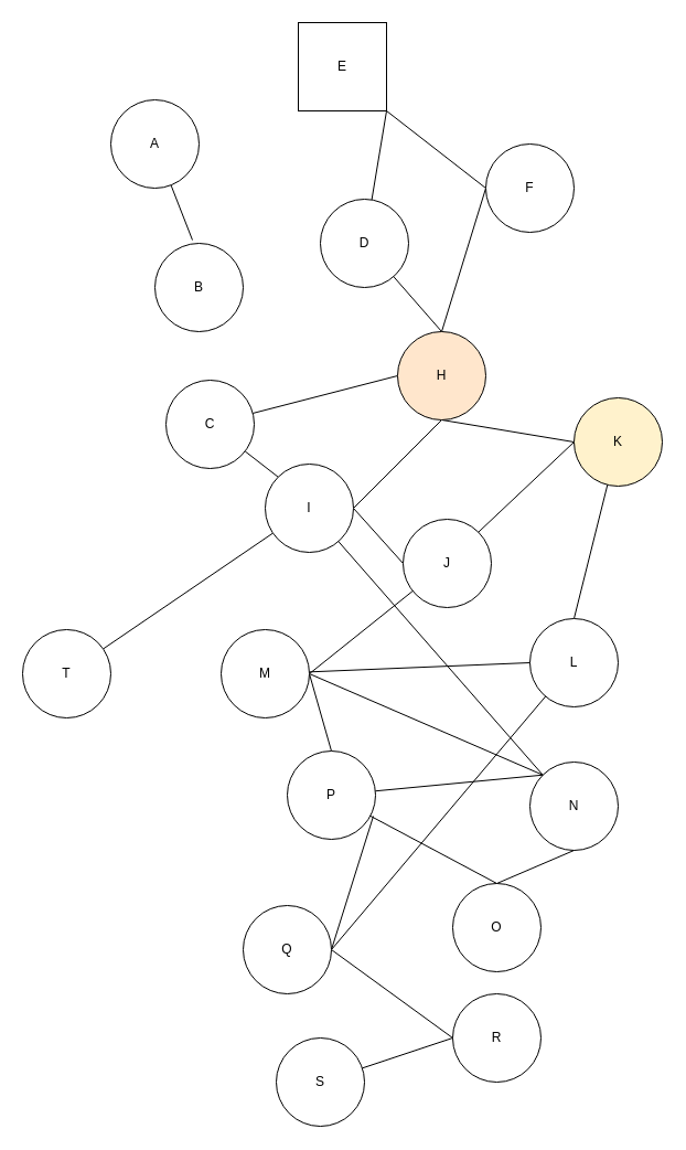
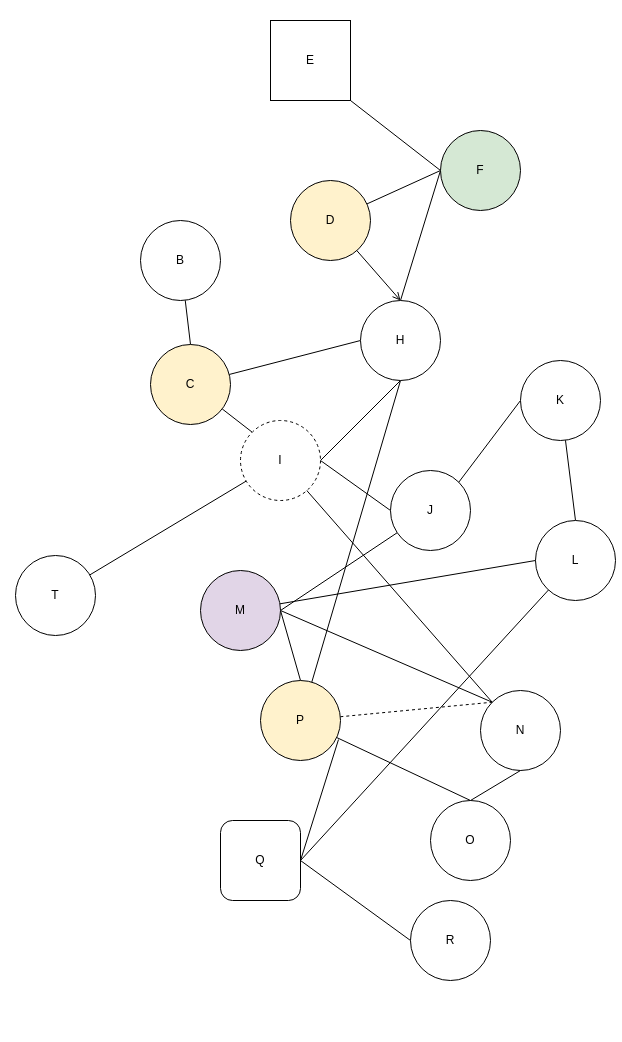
- <mxCell id="3" value="A" style="ellipse;whiteSpace=wrap;html=1;aspect=fixed;" vertex="1" parent="1"><mxGeometry x="100" y="90" width="80" height="80" as="geometry" /></mxCell>
- <mxCell id="9" style="edgeStyle=none;rounded=0;orthogonalLoop=1;jettySize=auto;html=1;entryX=1;entryY=1;entryDx=0;entryDy=0;endArrow=none;endFill=0;" edge="1" parent="1" source="12" target="13"><mxGeometry relative="1" as="geometry" /></mxCell>
- <mxCell id="16" value="F" style="ellipse;whiteSpace=wrap;html=1;aspect=fixed;" vertex="1" parent="1"><mxGeometry x="440" y="130" width="80" height="80" as="geometry" /></mxCell>
+ <mxCell id="16" value="F" style="ellipse;whiteSpace=wrap;html=1;aspect=fixed;fillColor=#d5e8d4;" vertex="1" parent="1"><mxGeometry x="440" y="130" width="80" height="80" as="geometry" /></mxCell>
+ <mxCell id="10" style="edgeStyle=none;rounded=0;orthogonalLoop=1;jettySize=auto;html=1;entryX=0;entryY=0.5;entryDx=0;entryDy=0;endArrow=none;endFill=0;" edge="1" parent="1" source="12" target="16"><mxGeometry relative="1" as="geometry" /></mxCell>
- <mxCell id="2" style="edgeStyle=none;rounded=0;orthogonalLoop=1;jettySize=auto;html=1;entryX=0.425;entryY=-0.037;entryDx=0;entryDy=0;entryPerimeter=0;endArrow=none;endFill=0;" edge="1" parent="1" source="3" target="5"><mxGeometry relative="1" as="geometry" /></mxCell>
- <mxCell id="12" value="D" style="ellipse;whiteSpace=wrap;html=1;aspect=fixed;" vertex="1" parent="1"><mxGeometry x="290" y="180" width="80" height="80" as="geometry" /></mxCell>
+ <mxCell id="12" value="D" style="ellipse;whiteSpace=wrap;html=1;aspect=fixed;fillColor=#fff2cc;" vertex="1" parent="1"><mxGeometry x="290" y="180" width="80" height="80" as="geometry" /></mxCell>
- <mxCell id="11" style="edgeStyle=none;rounded=0;orthogonalLoop=1;jettySize=auto;html=1;entryX=0.5;entryY=0;entryDx=0;entryDy=0;endArrow=none;endFill=0;" edge="1" parent="1" source="12" target="19"><mxGeometry relative="1" as="geometry" /></mxCell>
+ <mxCell id="11" style="edgeStyle=none;rounded=0;orthogonalLoop=1;jettySize=auto;html=1;entryX=0.5;entryY=0;entryDx=0;entryDy=0;endArrow=open;endFill=0;" edge="1" parent="1" source="12" target="19"><mxGeometry relative="1" as="geometry" /></mxCell>
+ <mxCell id="4" style="edgeStyle=none;rounded=0;orthogonalLoop=1;jettySize=auto;html=1;entryX=0.5;entryY=0;entryDx=0;entryDy=0;endArrow=none;endFill=0;" edge="1" parent="1" source="5" target="8"><mxGeometry relative="1" as="geometry" /></mxCell>
- <mxCell id="19" value="H" style="ellipse;whiteSpace=wrap;html=1;aspect=fixed;fillColor=#ffe6cc;" vertex="1" parent="1"><mxGeometry x="360" y="300" width="80" height="80" as="geometry" /></mxCell>
+ <mxCell id="19" value="H" style="ellipse;whiteSpace=wrap;html=1;aspect=fixed;" vertex="1" parent="1"><mxGeometry x="360" y="300" width="80" height="80" as="geometry" /></mxCell>
- <mxCell id="8" value="C" style="ellipse;whiteSpace=wrap;html=1;aspect=fixed;" vertex="1" parent="1"><mxGeometry x="150" y="344" width="80" height="80" as="geometry" /></mxCell>
+ <mxCell id="8" value="C" style="ellipse;whiteSpace=wrap;html=1;aspect=fixed;fillColor=#fff2cc;" vertex="1" parent="1"><mxGeometry x="150" y="344" width="80" height="80" as="geometry" /></mxCell>
- <mxCell id="18" style="edgeStyle=none;rounded=0;orthogonalLoop=1;jettySize=auto;html=1;entryX=0;entryY=0.5;entryDx=0;entryDy=0;endArrow=none;endFill=0;exitX=0.5;exitY=1;exitDx=0;exitDy=0;" edge="1" parent="1" source="19" target="27"><mxGeometry relative="1" as="geometry" /></mxCell>
+ <mxCell id="18" style="edgeStyle=none;rounded=0;orthogonalLoop=1;jettySize=auto;html=1;endArrow=none;endFill=0;exitX=0.5;exitY=1;exitDx=0;exitDy=0;" edge="1" parent="1" source="19" target="39"><mxGeometry relative="1" as="geometry" /></mxCell>
- <mxCell id="27" value="K" style="ellipse;whiteSpace=wrap;html=1;aspect=fixed;fillColor=#fff2cc;" vertex="1" parent="1"><mxGeometry x="520" y="360" width="80" height="80" as="geometry" /></mxCell>
+ <mxCell id="27" value="K" style="ellipse;whiteSpace=wrap;html=1;aspect=fixed;" vertex="1" parent="1"><mxGeometry x="520" y="360" width="80" height="80" as="geometry" /></mxCell>
- <mxCell id="22" value="I" style="ellipse;whiteSpace=wrap;html=1;aspect=fixed;" vertex="1" parent="1"><mxGeometry x="240" y="420" width="80" height="80" as="geometry" /></mxCell>
+ <mxCell id="22" value="I" style="ellipse;whiteSpace=wrap;html=1;aspect=fixed;dashed=1;" vertex="1" parent="1"><mxGeometry x="240" y="420" width="80" height="80" as="geometry" /></mxCell>
- <mxCell id="24" value="J" style="ellipse;whiteSpace=wrap;html=1;aspect=fixed;" vertex="1" parent="1"><mxGeometry x="365" y="470" width="80" height="80" as="geometry" /></mxCell>
+ <mxCell id="24" value="J" style="ellipse;whiteSpace=wrap;html=1;aspect=fixed;" vertex="1" parent="1"><mxGeometry x="390" y="470" width="80" height="80" as="geometry" /></mxCell>
- <mxCell id="28" value="L" style="ellipse;whiteSpace=wrap;html=1;aspect=fixed;" vertex="1" parent="1"><mxGeometry x="480" y="560" width="80" height="80" as="geometry" /></mxCell>
+ <mxCell id="28" value="L" style="ellipse;whiteSpace=wrap;html=1;aspect=fixed;" vertex="1" parent="1"><mxGeometry x="535" y="520" width="80" height="80" as="geometry" /></mxCell>
- <mxCell id="47" value="T" style="ellipse;whiteSpace=wrap;html=1;aspect=fixed;" vertex="1" parent="1"><mxGeometry x="20" y="570" width="80" height="80" as="geometry" /></mxCell>
+ <mxCell id="47" value="T" style="ellipse;whiteSpace=wrap;html=1;aspect=fixed;" vertex="1" parent="1"><mxGeometry x="15" y="555" width="80" height="80" as="geometry" /></mxCell>
- <mxCell id="32" value="M" style="ellipse;whiteSpace=wrap;html=1;aspect=fixed;" vertex="1" parent="1"><mxGeometry x="200" y="570" width="80" height="80" as="geometry" /></mxCell>
+ <mxCell id="32" value="M" style="ellipse;whiteSpace=wrap;html=1;aspect=fixed;fillColor=#e1d5e7;" vertex="1" parent="1"><mxGeometry x="200" y="570" width="80" height="80" as="geometry" /></mxCell>
- <mxCell id="37" style="edgeStyle=none;rounded=0;orthogonalLoop=1;jettySize=auto;html=1;entryX=0;entryY=0;entryDx=0;entryDy=0;endArrow=none;endFill=0;" edge="1" parent="1" source="39" target="34"><mxGeometry relative="1" as="geometry" /></mxCell>
+ <mxCell id="37" style="edgeStyle=none;rounded=0;orthogonalLoop=1;jettySize=auto;html=1;entryX=0;entryY=0;entryDx=0;entryDy=0;endArrow=none;endFill=0;dashed=1;" edge="1" parent="1" source="39" target="34"><mxGeometry relative="1" as="geometry" /></mxCell>
- <mxCell id="39" value="P" style="ellipse;whiteSpace=wrap;html=1;aspect=fixed;" vertex="1" parent="1"><mxGeometry x="260" y="680" width="80" height="80" as="geometry" /></mxCell>
+ <mxCell id="39" value="P" style="ellipse;whiteSpace=wrap;html=1;aspect=fixed;fillColor=#fff2cc;" vertex="1" parent="1"><mxGeometry x="260" y="680" width="80" height="80" as="geometry" /></mxCell>
- <mxCell id="36" value="O" style="ellipse;whiteSpace=wrap;html=1;aspect=fixed;" vertex="1" parent="1"><mxGeometry x="410" y="800" width="80" height="80" as="geometry" /></mxCell>
+ <mxCell id="36" value="O" style="ellipse;whiteSpace=wrap;html=1;aspect=fixed;" vertex="1" parent="1"><mxGeometry x="430" y="800" width="80" height="80" as="geometry" /></mxCell>
- <mxCell id="43" value="Q" style="ellipse;whiteSpace=wrap;html=1;aspect=fixed;" vertex="1" parent="1"><mxGeometry x="220" y="820" width="80" height="80" as="geometry" /></mxCell>
+ <mxCell id="43" value="Q" style="whiteSpace=wrap;html=1;aspect=fixed;rounded=1;" vertex="1" parent="1"><mxGeometry x="220" y="820" width="80" height="80" as="geometry" /></mxCell>
- <mxCell id="45" style="edgeStyle=none;rounded=0;orthogonalLoop=1;jettySize=auto;html=1;entryX=0;entryY=0.5;entryDx=0;entryDy=0;endArrow=none;endFill=0;" edge="1" parent="1" source="46" target="44"><mxGeometry relative="1" as="geometry" /></mxCell>
- <mxCell id="46" value="S" style="ellipse;whiteSpace=wrap;html=1;aspect=fixed;" vertex="1" parent="1"><mxGeometry x="250" y="940" width="80" height="80" as="geometry" /></mxCell>
